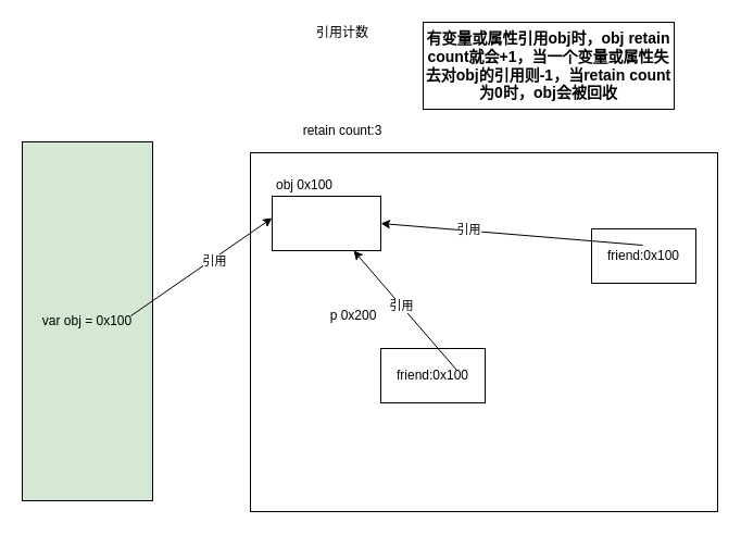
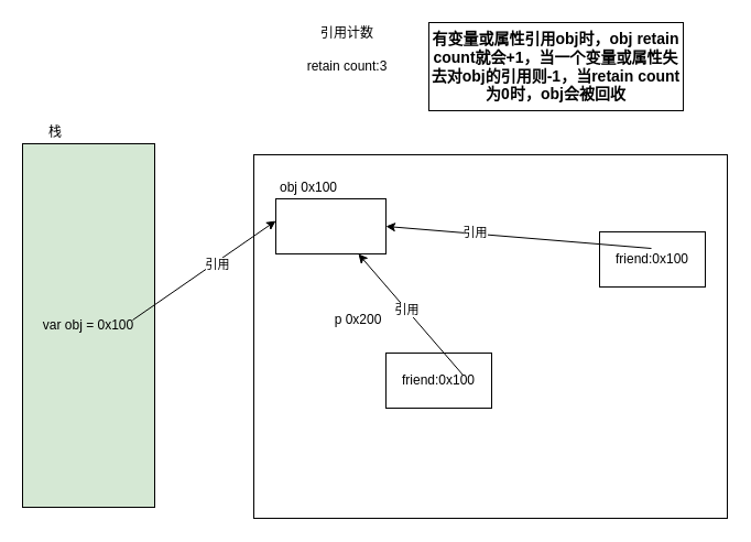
+ <mxCell id="15" value="栈" style="text;html=1;strokeColor=none;fillColor=none;align=center;verticalAlign=middle;whiteSpace=wrap;rounded=0;" vertex="1" parent="1"><mxGeometry x="30" y="110" width="40" height="20" as="geometry" /></mxCell>
- <mxCell id="6" value="retain count:3" style="text;html=1;strokeColor=none;fillColor=none;align=center;verticalAlign=middle;whiteSpace=wrap;rounded=0;" vertex="1" parent="1"><mxGeometry x="265" y="110" width="100" height="20" as="geometry" /></mxCell>
+ <mxCell id="6" value="retain count:3" style="text;html=1;strokeColor=none;fillColor=none;align=center;verticalAlign=middle;whiteSpace=wrap;rounded=0;" vertex="1" parent="1"><mxGeometry x="265" y="50" width="100" height="20" as="geometry" /></mxCell>
